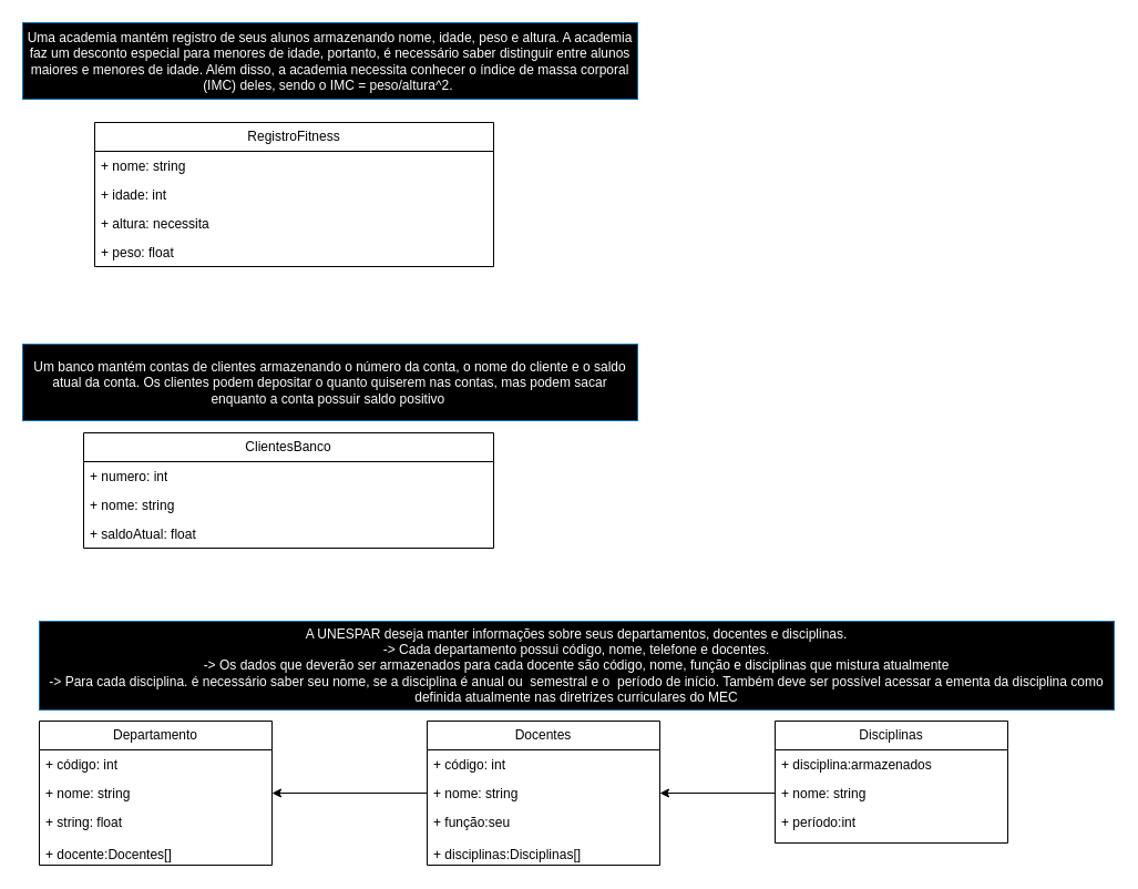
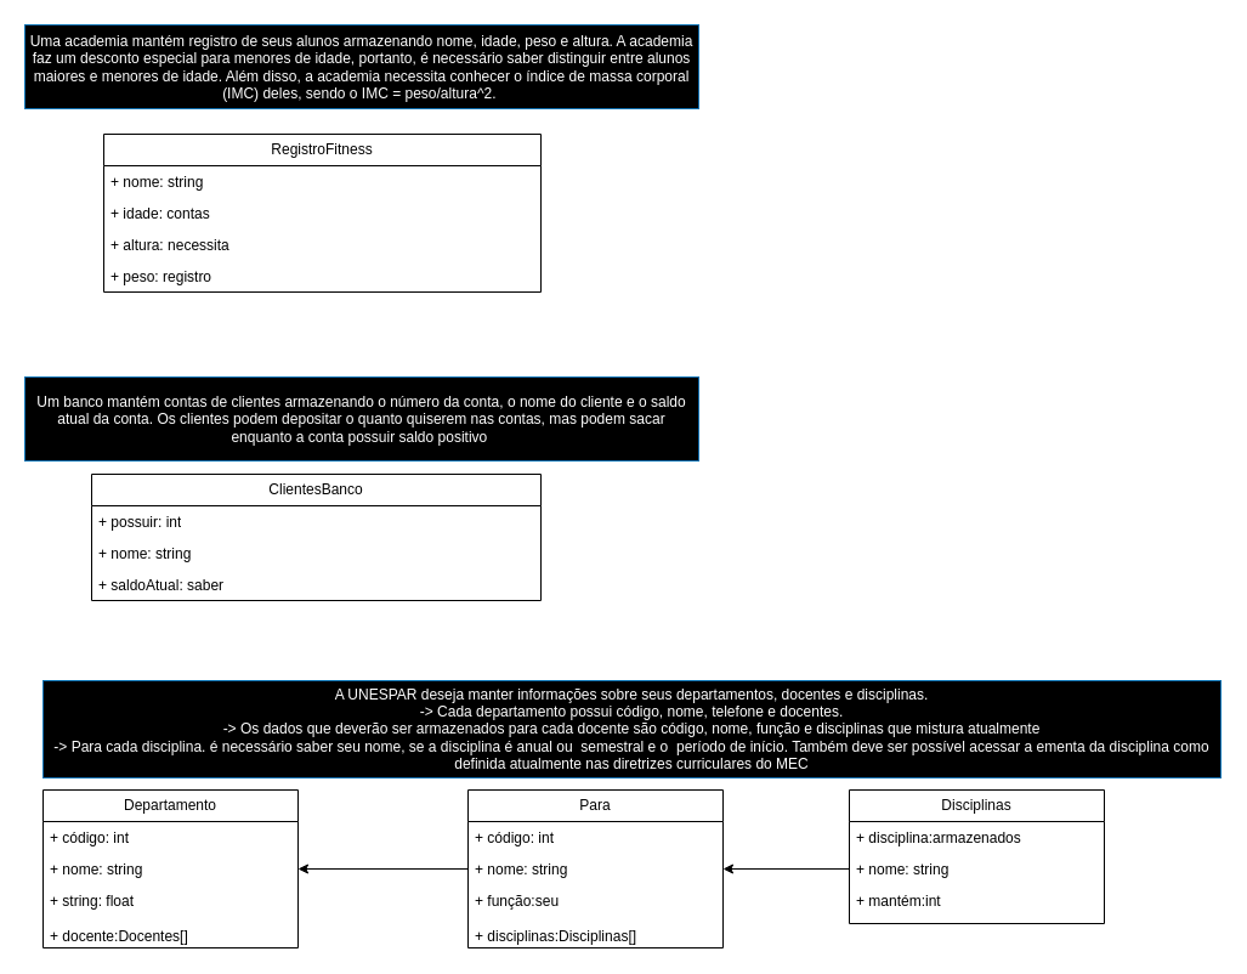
- <mxCell id="4" value="+ idade: int" style="text;strokeColor=none;fillColor=none;align=left;verticalAlign=top;spacingLeft=4;spacingRight=4;overflow=hidden;rotatable=0;points=[[0,0.5],[1,0.5]];portConstraint=eastwest;whiteSpace=wrap;html=1;" parent="2" vertex="1"><mxGeometry y="52" width="360" height="26" as="geometry" /></mxCell>
+ <mxCell id="4" value="+ idade: contas" style="text;strokeColor=none;fillColor=none;align=left;verticalAlign=top;spacingLeft=4;spacingRight=4;overflow=hidden;rotatable=0;points=[[0,0.5],[1,0.5]];portConstraint=eastwest;whiteSpace=wrap;html=1;" parent="2" vertex="1"><mxGeometry y="52" width="360" height="26" as="geometry" /></mxCell>
- <mxCell id="6" value="+ peso: float" style="text;strokeColor=none;fillColor=none;align=left;verticalAlign=top;spacingLeft=4;spacingRight=4;overflow=hidden;rotatable=0;points=[[0,0.5],[1,0.5]];portConstraint=eastwest;whiteSpace=wrap;html=1;" parent="2" vertex="1"><mxGeometry y="104" width="360" height="26" as="geometry" /></mxCell>
+ <mxCell id="6" value="+ peso: registro" style="text;strokeColor=none;fillColor=none;align=left;verticalAlign=top;spacingLeft=4;spacingRight=4;overflow=hidden;rotatable=0;points=[[0,0.5],[1,0.5]];portConstraint=eastwest;whiteSpace=wrap;html=1;" parent="2" vertex="1"><mxGeometry y="104" width="360" height="26" as="geometry" /></mxCell>
- <mxCell id="9" value="+ numero: int" style="text;strokeColor=none;fillColor=none;align=left;verticalAlign=top;spacingLeft=4;spacingRight=4;overflow=hidden;rotatable=0;points=[[0,0.5],[1,0.5]];portConstraint=eastwest;whiteSpace=wrap;html=1;" parent="8" vertex="1"><mxGeometry y="26" width="370" height="26" as="geometry" /></mxCell>
+ <mxCell id="9" value="+ possuir: int" style="text;strokeColor=none;fillColor=none;align=left;verticalAlign=top;spacingLeft=4;spacingRight=4;overflow=hidden;rotatable=0;points=[[0,0.5],[1,0.5]];portConstraint=eastwest;whiteSpace=wrap;html=1;" parent="8" vertex="1"><mxGeometry y="26" width="370" height="26" as="geometry" /></mxCell>
- <mxCell id="11" value="+ saldoAtual: float" style="text;strokeColor=none;fillColor=none;align=left;verticalAlign=top;spacingLeft=4;spacingRight=4;overflow=hidden;rotatable=0;points=[[0,0.5],[1,0.5]];portConstraint=eastwest;whiteSpace=wrap;html=1;" parent="8" vertex="1"><mxGeometry y="78" width="370" height="26" as="geometry" /></mxCell>
+ <mxCell id="11" value="+ saldoAtual: saber" style="text;strokeColor=none;fillColor=none;align=left;verticalAlign=top;spacingLeft=4;spacingRight=4;overflow=hidden;rotatable=0;points=[[0,0.5],[1,0.5]];portConstraint=eastwest;whiteSpace=wrap;html=1;" parent="8" vertex="1"><mxGeometry y="78" width="370" height="26" as="geometry" /></mxCell>
- <mxCell id="16" value="Docentes" style="swimlane;fontStyle=0;childLayout=stackLayout;horizontal=1;startSize=26;fillColor=none;horizontalStack=0;resizeParent=1;resizeParentMax=0;resizeLast=0;collapsible=1;marginBottom=0;whiteSpace=wrap;html=1;" parent="1" vertex="1"><mxGeometry x="385" y="650" width="210" height="130" as="geometry" /></mxCell>
+ <mxCell id="16" value="Para" style="swimlane;fontStyle=0;childLayout=stackLayout;horizontal=1;startSize=26;fillColor=none;horizontalStack=0;resizeParent=1;resizeParentMax=0;resizeLast=0;collapsible=1;marginBottom=0;whiteSpace=wrap;html=1;" parent="1" vertex="1"><mxGeometry x="385" y="650" width="210" height="130" as="geometry" /></mxCell>
- <mxCell id="24" value="+ período:int&lt;div&gt;&lt;br&gt;&lt;/div&gt;" style="text;strokeColor=none;fillColor=none;align=left;verticalAlign=top;spacingLeft=4;spacingRight=4;overflow=hidden;rotatable=0;points=[[0,0.5],[1,0.5]];portConstraint=eastwest;whiteSpace=wrap;html=1;" parent="21" vertex="1"><mxGeometry y="78" width="210" height="32" as="geometry" /></mxCell>
+ <mxCell id="24" value="+ mantém:int&lt;div&gt;&lt;br&gt;&lt;/div&gt;" style="text;strokeColor=none;fillColor=none;align=left;verticalAlign=top;spacingLeft=4;spacingRight=4;overflow=hidden;rotatable=0;points=[[0,0.5],[1,0.5]];portConstraint=eastwest;whiteSpace=wrap;html=1;" parent="21" vertex="1"><mxGeometry y="78" width="210" height="32" as="geometry" /></mxCell>
